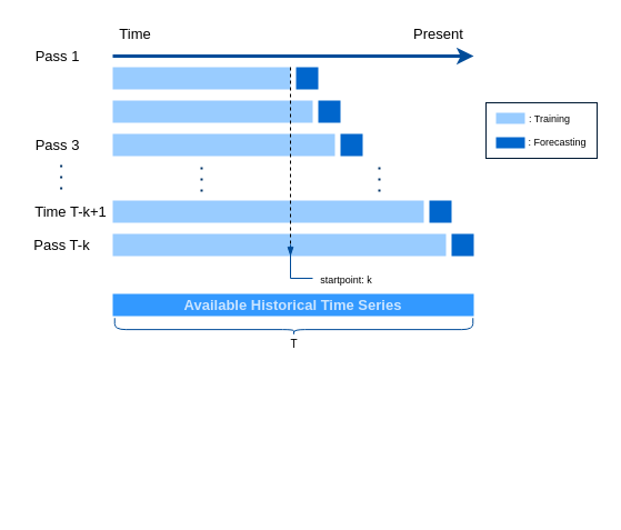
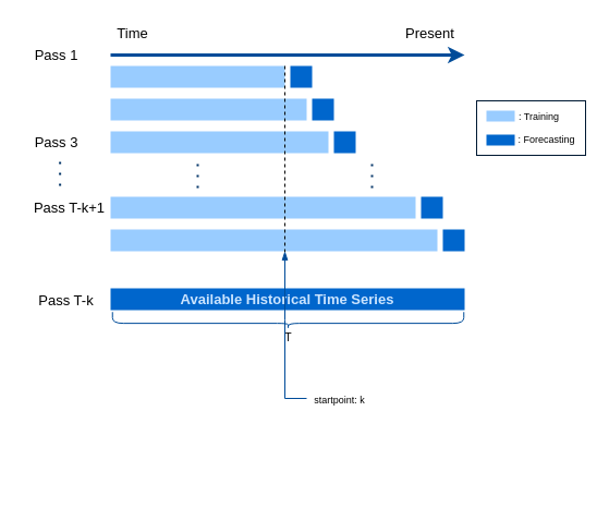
- <mxCell id="30" value="Time T-k+1" style="text;html=1;align=center;verticalAlign=middle;resizable=0;points=[];autosize=1;strokeColor=none;fillColor=none;fontFamily=Helvetica;fontSize=13;" parent="1" vertex="1"><mxGeometry x="23" y="180" width="80" height="20" as="geometry" /></mxCell>
+ <mxCell id="30" value="Pass T-k+1" style="text;html=1;align=center;verticalAlign=middle;resizable=0;points=[];autosize=1;strokeColor=none;fillColor=none;fontFamily=Helvetica;fontSize=13;" parent="1" vertex="1"><mxGeometry x="23" y="180" width="80" height="20" as="geometry" /></mxCell>
- <mxCell id="31" value="Pass T-k" style="text;html=1;align=center;verticalAlign=middle;resizable=0;points=[];autosize=1;strokeColor=none;fillColor=none;fontFamily=Helvetica;fontSize=13;" parent="1" vertex="1"><mxGeometry x="20" y="210" width="70" height="20" as="geometry" /></mxCell>
+ <mxCell id="31" value="Pass T-k" style="text;html=1;align=center;verticalAlign=middle;resizable=0;points=[];autosize=1;strokeColor=none;fillColor=none;fontFamily=Helvetica;fontSize=13;" parent="1" vertex="1"><mxGeometry x="25" y="265" width="70" height="20" as="geometry" /></mxCell>
- <mxCell id="26" value="&lt;font style=&quot;font-size: 9px&quot;&gt;startpoint: k&lt;/font&gt;" style="text;html=1;align=center;verticalAlign=middle;resizable=0;points=[];autosize=1;strokeColor=none;fillColor=none;fontFamily=Helvetica;fontSize=13;" parent="1" vertex="1"><mxGeometry x="281" y="240" width="60" height="20" as="geometry" /></mxCell>
+ <mxCell id="26" value="&lt;font style=&quot;font-size: 9px&quot;&gt;startpoint: k&lt;/font&gt;" style="text;html=1;align=center;verticalAlign=middle;resizable=0;points=[];autosize=1;strokeColor=none;fillColor=none;fontFamily=Helvetica;fontSize=13;" parent="1" vertex="1"><mxGeometry x="281" y="355" width="60" height="20" as="geometry" /></mxCell>
- <mxCell id="20" value="&lt;font style=&quot;font-size: 13px&quot; color=&quot;#cce5ff&quot;&gt;&lt;b&gt;Available Historical Time Series&lt;/b&gt;&lt;/font&gt;" style="rounded=0;whiteSpace=wrap;html=1;fillColor=#3399FF;strokeColor=none;" parent="1" vertex="1"><mxGeometry x="101" y="264" width="325" height="20" as="geometry" /></mxCell>
+ <mxCell id="20" value="&lt;font style=&quot;font-size: 13px&quot; color=&quot;#cce5ff&quot;&gt;&lt;b&gt;Available Historical Time Series&lt;/b&gt;&lt;/font&gt;" style="rounded=0;whiteSpace=wrap;html=1;fillColor=#0066cc;strokeColor=none;" parent="1" vertex="1"><mxGeometry x="101" y="264" width="325" height="20" as="geometry" /></mxCell>
